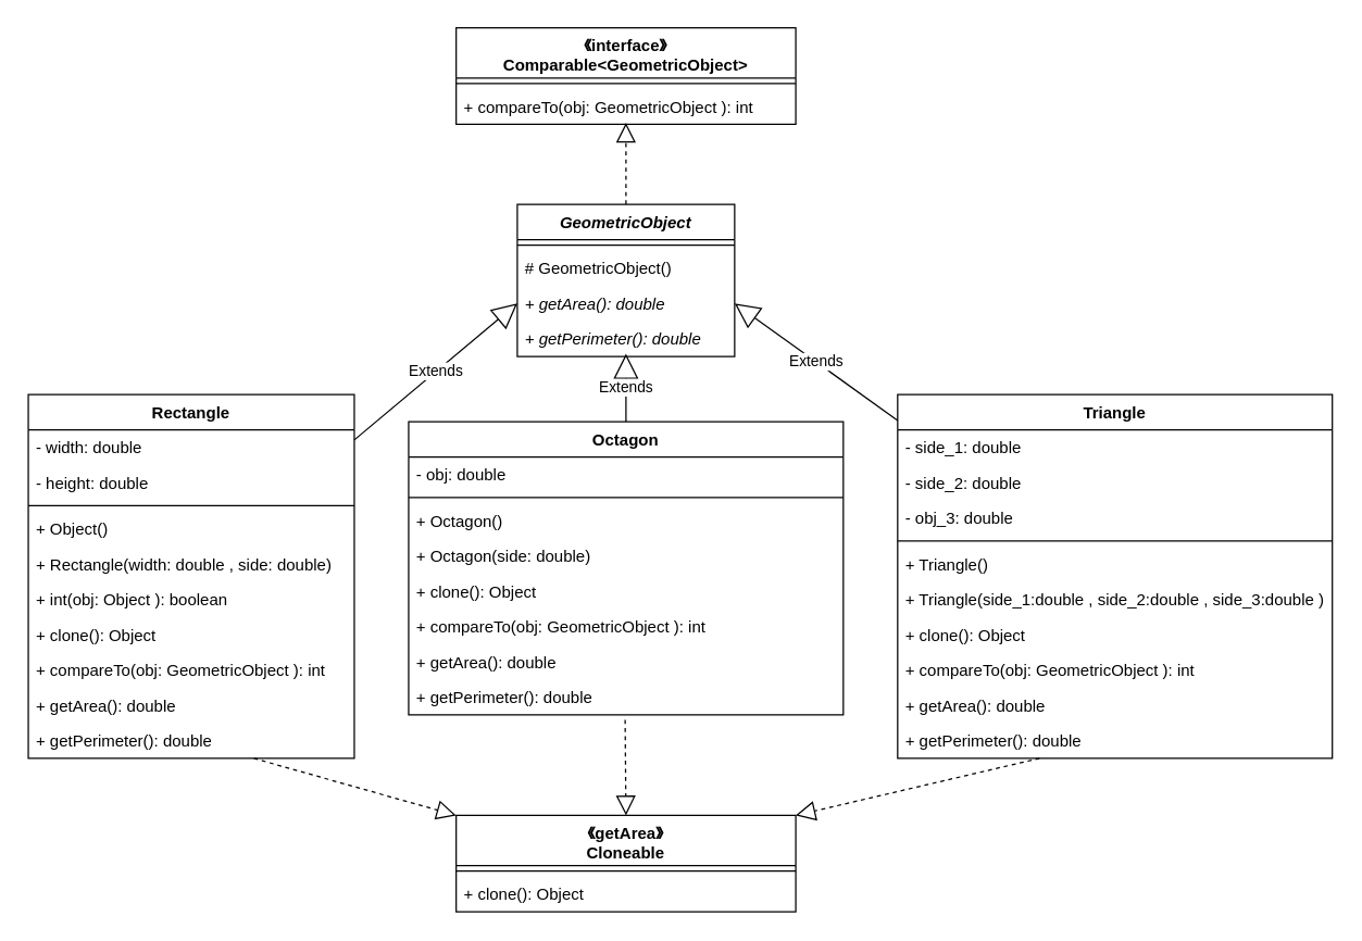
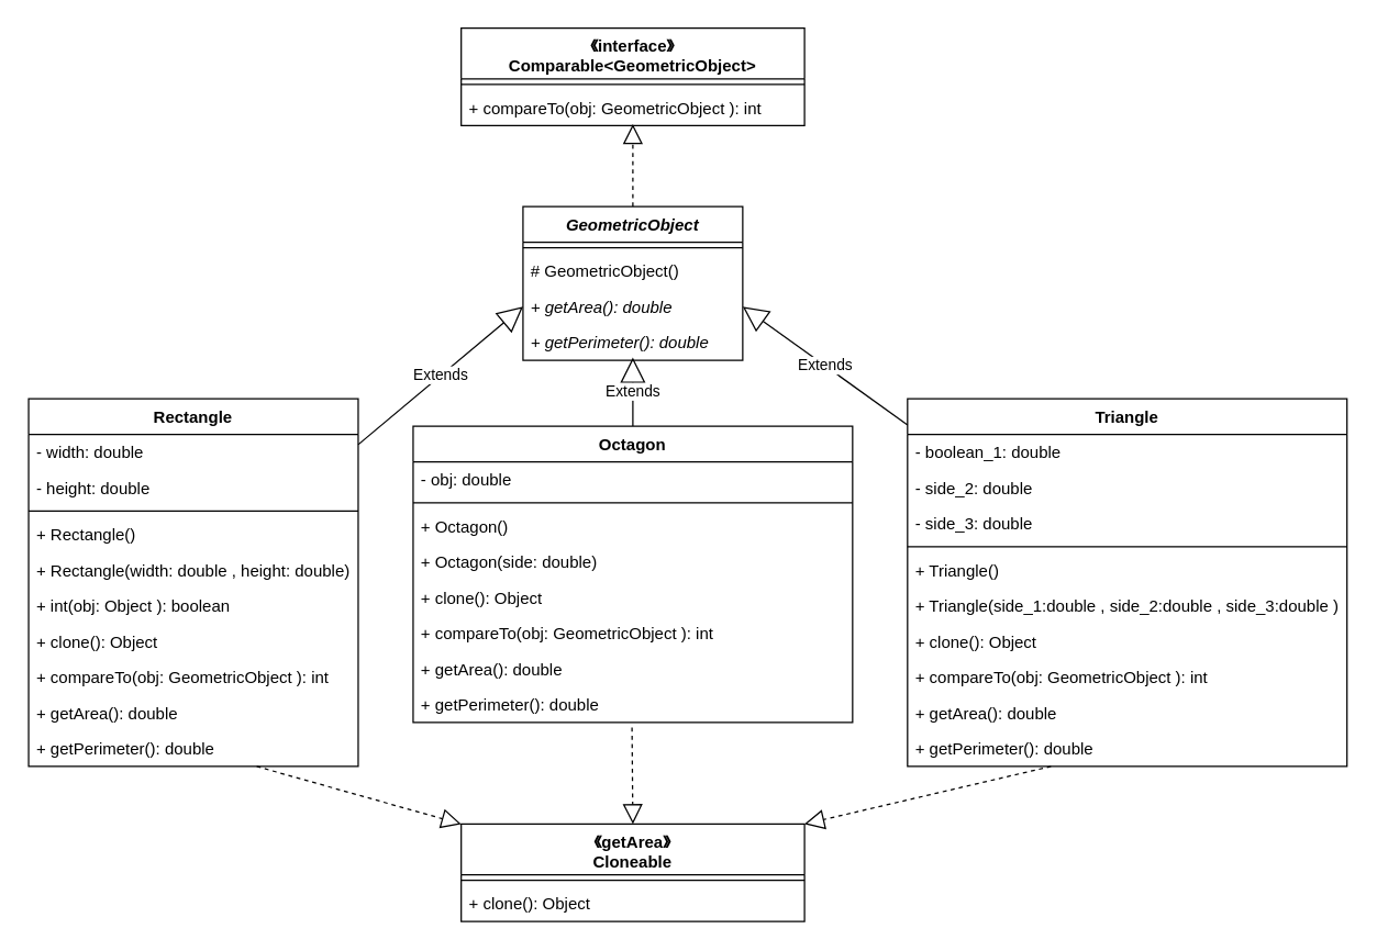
- <mxCell id="23" value="- side_1: double" style="text;strokeColor=none;fillColor=none;align=left;verticalAlign=top;spacingLeft=4;spacingRight=4;overflow=hidden;rotatable=0;points=[[0,0.5],[1,0.5]];portConstraint=eastwest;" vertex="1" parent="22"><mxGeometry y="26" width="320" height="26" as="geometry" /></mxCell>
+ <mxCell id="23" value="- boolean_1: double" style="text;strokeColor=none;fillColor=none;align=left;verticalAlign=top;spacingLeft=4;spacingRight=4;overflow=hidden;rotatable=0;points=[[0,0.5],[1,0.5]];portConstraint=eastwest;" vertex="1" parent="22"><mxGeometry y="26" width="320" height="26" as="geometry" /></mxCell>
- <mxCell id="25" value="- obj_3: double" style="text;strokeColor=none;fillColor=none;align=left;verticalAlign=top;spacingLeft=4;spacingRight=4;overflow=hidden;rotatable=0;points=[[0,0.5],[1,0.5]];portConstraint=eastwest;" vertex="1" parent="22"><mxGeometry y="78" width="320" height="26" as="geometry" /></mxCell>
+ <mxCell id="25" value="- side_3: double" style="text;strokeColor=none;fillColor=none;align=left;verticalAlign=top;spacingLeft=4;spacingRight=4;overflow=hidden;rotatable=0;points=[[0,0.5],[1,0.5]];portConstraint=eastwest;" vertex="1" parent="22"><mxGeometry y="78" width="320" height="26" as="geometry" /></mxCell>
- <mxCell id="6" value="+ Object()" style="text;strokeColor=none;fillColor=none;align=left;verticalAlign=top;spacingLeft=4;spacingRight=4;overflow=hidden;rotatable=0;points=[[0,0.5],[1,0.5]];portConstraint=eastwest;" vertex="1" parent="2"><mxGeometry y="86" width="240" height="26" as="geometry" /></mxCell>
+ <mxCell id="6" value="+ Rectangle()" style="text;strokeColor=none;fillColor=none;align=left;verticalAlign=top;spacingLeft=4;spacingRight=4;overflow=hidden;rotatable=0;points=[[0,0.5],[1,0.5]];portConstraint=eastwest;" vertex="1" parent="2"><mxGeometry y="86" width="240" height="26" as="geometry" /></mxCell>
- <mxCell id="7" value="+ Rectangle(width: double , side: double)" style="text;strokeColor=none;fillColor=none;align=left;verticalAlign=top;spacingLeft=4;spacingRight=4;overflow=hidden;rotatable=0;points=[[0,0.5],[1,0.5]];portConstraint=eastwest;" vertex="1" parent="2"><mxGeometry y="112" width="240" height="26" as="geometry" /></mxCell>
+ <mxCell id="7" value="+ Rectangle(width: double , height: double)" style="text;strokeColor=none;fillColor=none;align=left;verticalAlign=top;spacingLeft=4;spacingRight=4;overflow=hidden;rotatable=0;points=[[0,0.5],[1,0.5]];portConstraint=eastwest;" vertex="1" parent="2"><mxGeometry y="112" width="240" height="26" as="geometry" /></mxCell>
